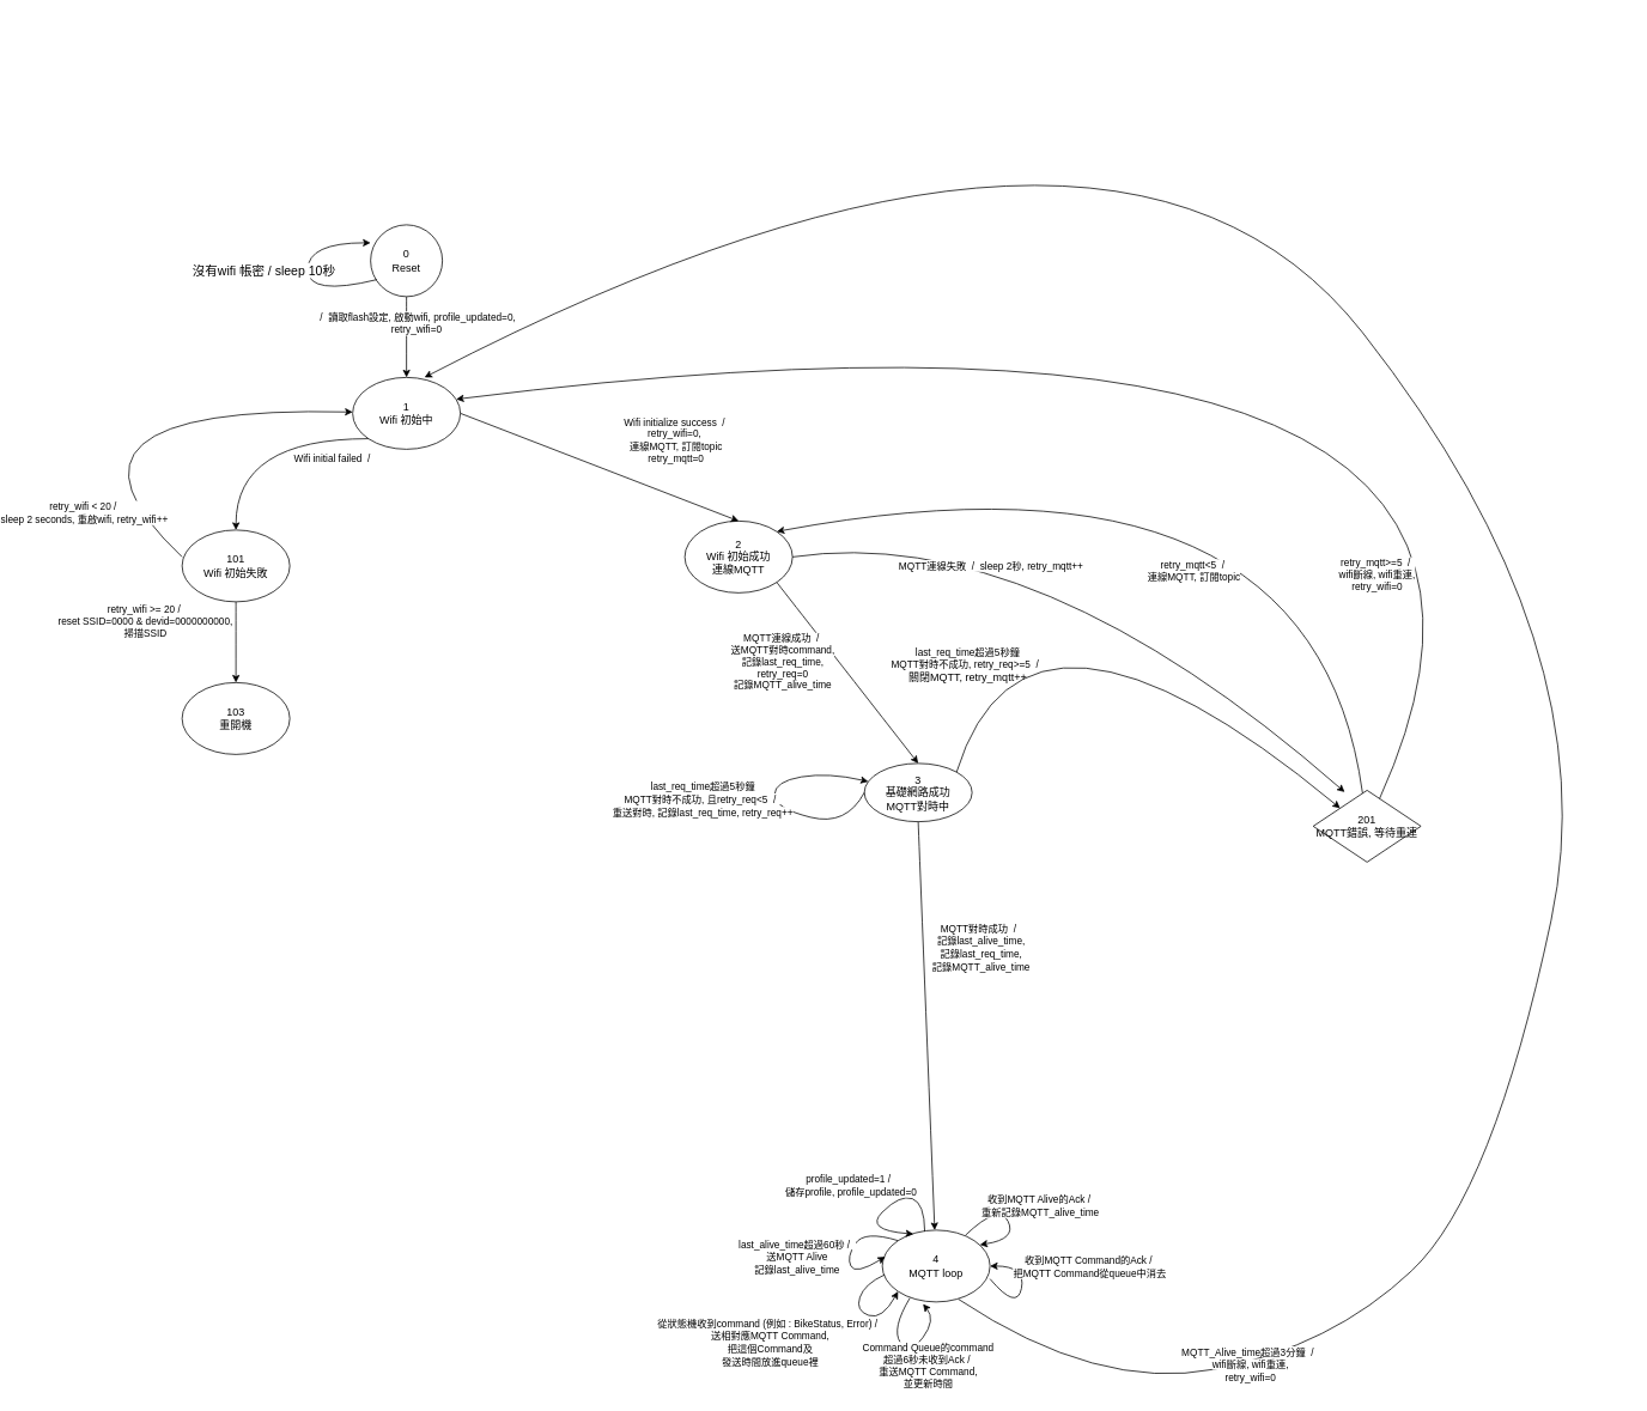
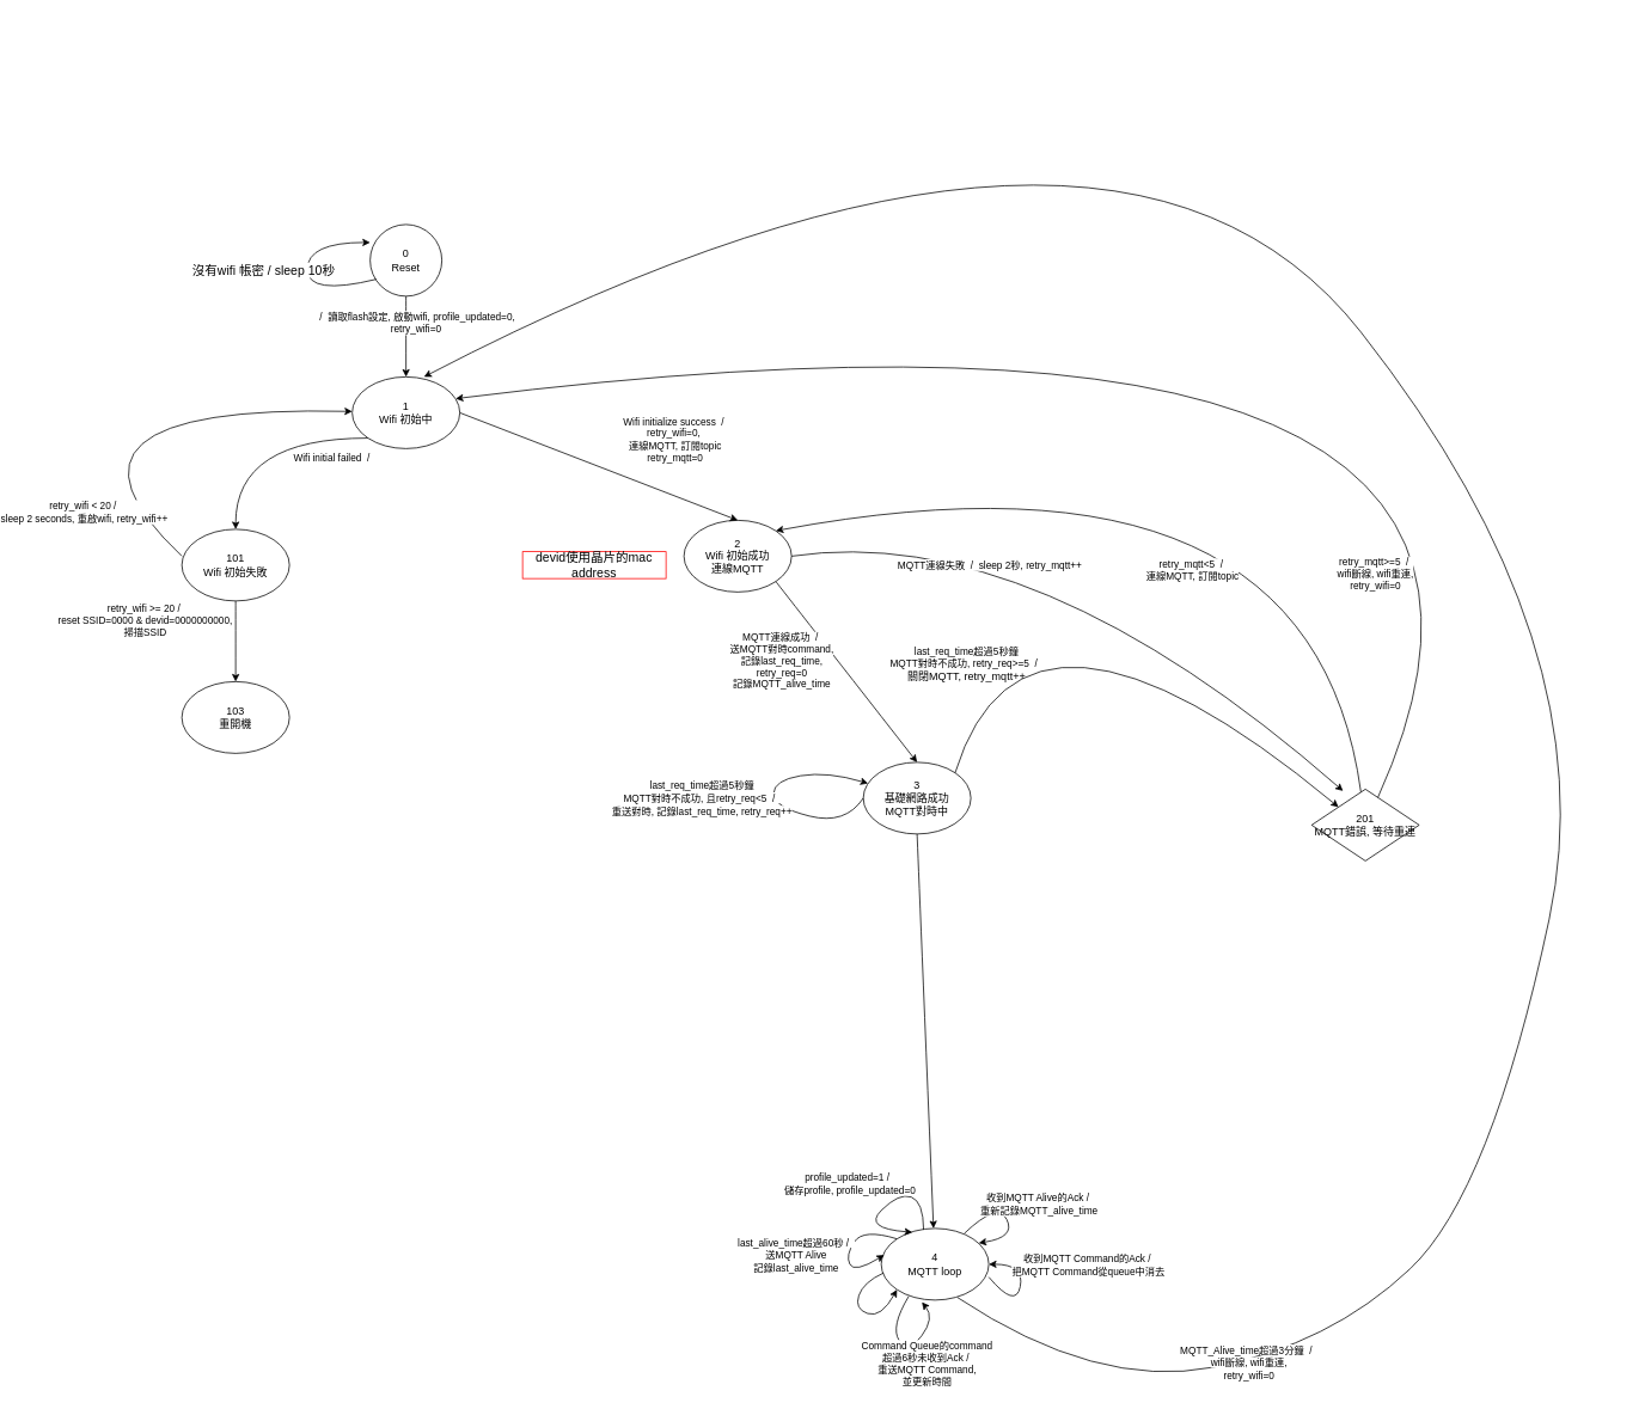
+ <mxCell id="48" value="&lt;font style=&quot;font-size: 14px;&quot;&gt;devid使用晶片的mac address&lt;/font&gt;" style="text;strokeColor=#FF0000;align=center;fillColor=none;html=1;verticalAlign=middle;whiteSpace=wrap;rounded=0;" vertex="1" parent="1"><mxGeometry x="580" y="615" width="160" height="30" as="geometry" /></mxCell>
- <mxCell id="14" value="3&lt;br&gt;基礎網路成功&lt;br&gt;MQTT對時中" style="ellipse;whiteSpace=wrap;html=1;" parent="1" vertex="1"><mxGeometry x="960" y="850" width="120" height="65" as="geometry" /></mxCell>
+ <mxCell id="14" value="3&lt;br&gt;基礎網路成功&lt;br&gt;MQTT對時中" style="ellipse;whiteSpace=wrap;html=1;" parent="1" vertex="1"><mxGeometry x="960" y="850" width="120" height="80" as="geometry" /></mxCell>
- <mxCell id="17" value="&lt;span style=&quot;font-size: 11px; background-color: rgb(255, 255, 255);&quot;&gt;MQTT對時成功&amp;nbsp; /&amp;nbsp;&amp;nbsp;&lt;br&gt;記錄last_alive_time,&lt;/span&gt;&lt;br style=&quot;font-size: 11px;&quot;&gt;&lt;span style=&quot;background-color: rgb(255, 255, 255);&quot;&gt;&lt;span style=&quot;font-size: 11px;&quot;&gt;記錄last_req_time,&lt;/span&gt;&lt;br&gt;&lt;span style=&quot;font-size: 11px;&quot;&gt;記錄MQTT_alive_time&lt;/span&gt;&lt;br&gt;&lt;/span&gt;" style="text;html=1;align=center;verticalAlign=middle;resizable=0;points=[];autosize=1;strokeColor=none;fillColor=none;" parent="1" vertex="1"><mxGeometry x="1025" y="1020" width="130" height="70" as="geometry" /></mxCell>
- <mxCell id="37" value="&lt;span style=&quot;font-size: 11px; background-color: rgb(255, 255, 255);&quot;&gt;從狀態機收到command (例如 : BikeStatus, Error) /&amp;nbsp;&amp;nbsp;&lt;br&gt;送相對應MQTT Command,&lt;br&gt;把這個Command及&lt;br&gt;發送時間放進queue裡&lt;br&gt;&lt;/span&gt;" style="text;html=1;align=center;verticalAlign=middle;resizable=0;points=[];autosize=1;strokeColor=none;fillColor=none;" parent="1" vertex="1"><mxGeometry x="720" y="1460" width="270" height="70" as="geometry" /></mxCell>
